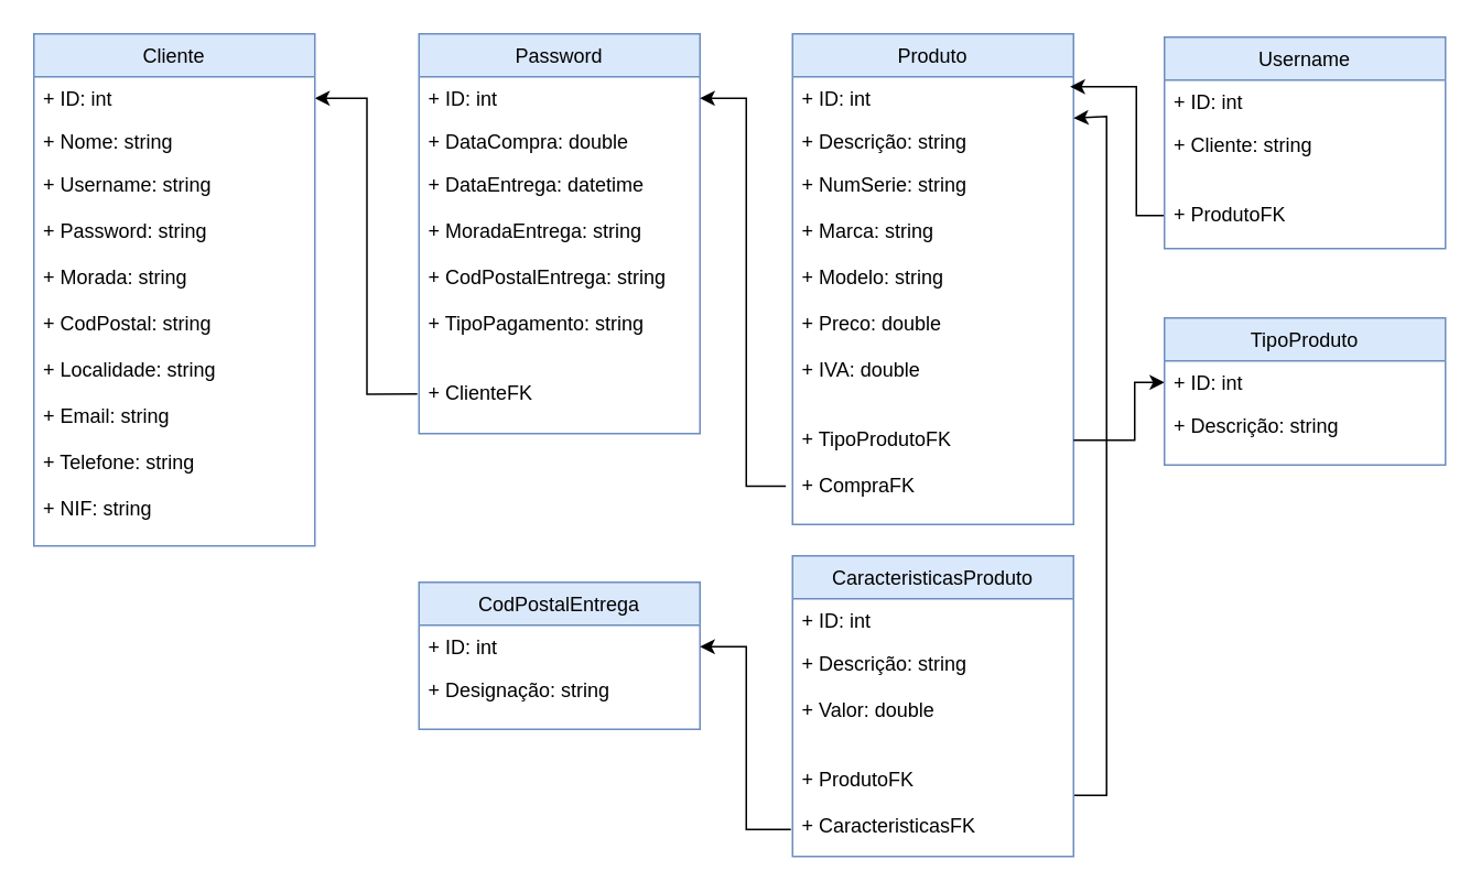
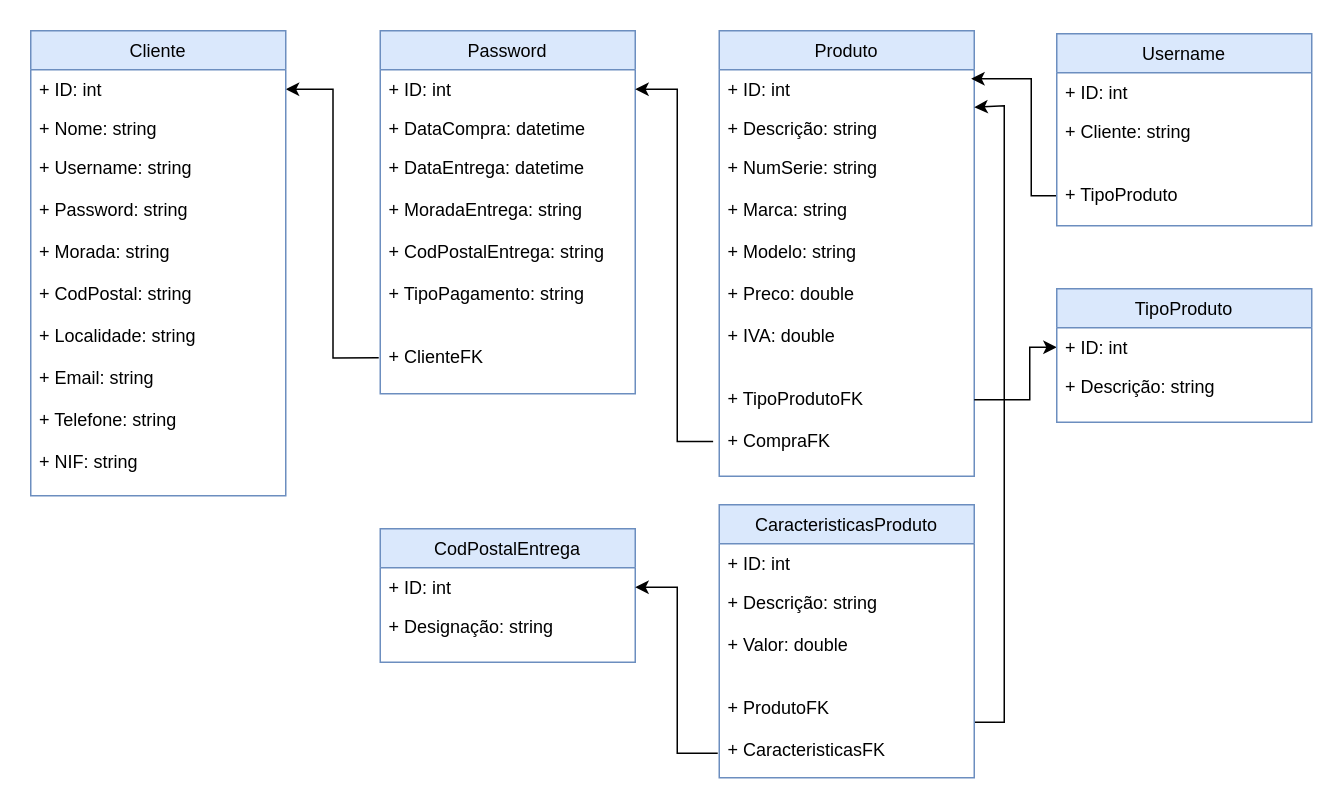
- <mxCell id="13" value="+ DataCompra: double" style="text;strokeColor=none;fillColor=none;align=left;verticalAlign=top;spacingLeft=4;spacingRight=4;overflow=hidden;rotatable=0;points=[[0,0.5],[1,0.5]];portConstraint=eastwest;" parent="11" vertex="1"><mxGeometry y="52" width="170" height="26" as="geometry" /></mxCell>
+ <mxCell id="13" value="+ DataCompra: datetime" style="text;strokeColor=none;fillColor=none;align=left;verticalAlign=top;spacingLeft=4;spacingRight=4;overflow=hidden;rotatable=0;points=[[0,0.5],[1,0.5]];portConstraint=eastwest;" parent="11" vertex="1"><mxGeometry y="52" width="170" height="26" as="geometry" /></mxCell>
- <mxCell id="19" value="&#10;+ ProdutoFK&#10;&#10;" style="text;strokeColor=none;fillColor=none;align=left;verticalAlign=top;spacingLeft=4;spacingRight=4;overflow=hidden;rotatable=0;points=[[0,0.5],[1,0.5]];portConstraint=eastwest;" parent="16" vertex="1"><mxGeometry y="80" width="170" height="48" as="geometry" /></mxCell>
+ <mxCell id="19" value="&#10;+ TipoProduto&#10;&#10;" style="text;strokeColor=none;fillColor=none;align=left;verticalAlign=top;spacingLeft=4;spacingRight=4;overflow=hidden;rotatable=0;points=[[0,0.5],[1,0.5]];portConstraint=eastwest;" parent="16" vertex="1"><mxGeometry y="80" width="170" height="48" as="geometry" /></mxCell>
